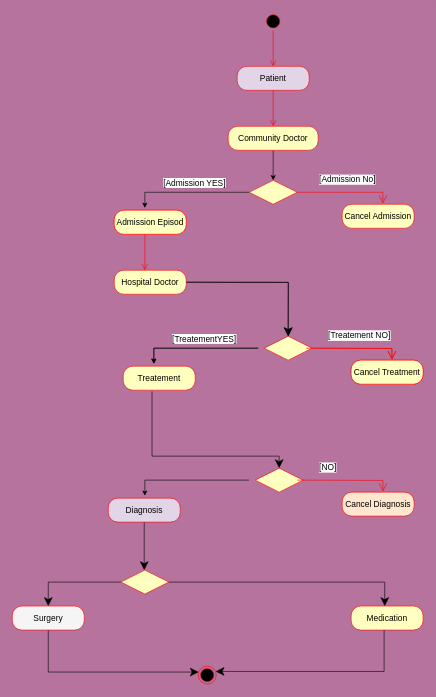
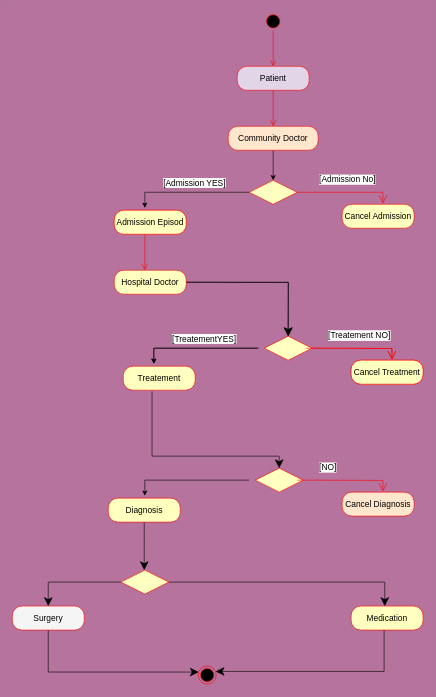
- <mxCell id="7" value="&lt;font style=&quot;font-size: 14px;&quot;&gt;Community Doctor&lt;/font&gt;" style="rounded=1;whiteSpace=wrap;html=1;arcSize=40;fontColor=#000000;fillColor=#ffffc0;strokeColor=#ff0000;" parent="1" vertex="1"><mxGeometry x="380" y="210" width="150" height="40" as="geometry" /></mxCell>
+ <mxCell id="7" value="&lt;font style=&quot;font-size: 14px;&quot;&gt;Community Doctor&lt;/font&gt;" style="rounded=1;whiteSpace=wrap;html=1;arcSize=40;fontColor=#000000;fillColor=#ffe6cc;strokeColor=#ff0000;" parent="1" vertex="1"><mxGeometry x="380" y="210" width="150" height="40" as="geometry" /></mxCell>
- <mxCell id="36" value="&lt;span style=&quot;font-size: 14px;&quot;&gt;Diagnosis&lt;/span&gt;" style="rounded=1;whiteSpace=wrap;html=1;arcSize=40;fontColor=#000000;fillColor=#e1d5e7;strokeColor=#ff0000;" parent="1" vertex="1"><mxGeometry x="180" y="830" width="120" height="40" as="geometry" /></mxCell>
+ <mxCell id="36" value="&lt;span style=&quot;font-size: 14px;&quot;&gt;Diagnosis&lt;/span&gt;" style="rounded=1;whiteSpace=wrap;html=1;arcSize=40;fontColor=#000000;fillColor=#ffffc0;strokeColor=#ff0000;" parent="1" vertex="1"><mxGeometry x="180" y="830" width="120" height="40" as="geometry" /></mxCell>
